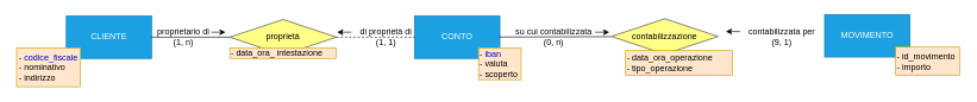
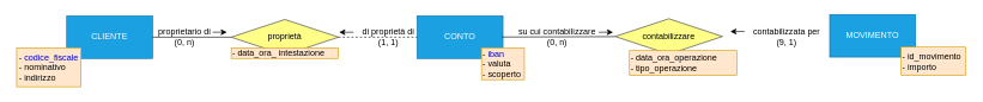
- <mxCell id="21" value="su cui contabilizzata &lt;br&gt;(0, n)" style="text;html=1;strokeColor=none;fillColor=none;align=center;verticalAlign=middle;whiteSpace=wrap;rounded=0;" vertex="1" parent="1"><mxGeometry x="691" y="36" width="170" height="30" as="geometry" /></mxCell>
+ <mxCell id="21" value="su cui contabilizzare &lt;br&gt;(0, n)" style="text;html=1;strokeColor=none;fillColor=none;align=center;verticalAlign=middle;whiteSpace=wrap;rounded=0;" vertex="1" parent="1"><mxGeometry x="691" y="36" width="170" height="30" as="geometry" /></mxCell>
- <mxCell id="14" value="contabilizzazione" style="rhombus;whiteSpace=wrap;html=1;fillColor=#ffff88;strokeColor=#36393d;" vertex="1" parent="1"><mxGeometry x="857" y="26" width="150" height="50" as="geometry" /></mxCell>
+ <mxCell id="14" value="contabilizzare" style="rhombus;whiteSpace=wrap;html=1;fillColor=#ffff88;strokeColor=#36393d;" vertex="1" parent="1"><mxGeometry x="857" y="26" width="150" height="50" as="geometry" /></mxCell>
- <mxCell id="10" value="proprietario di&lt;br&gt;(1, n)" style="text;html=1;strokeColor=none;fillColor=none;align=center;verticalAlign=middle;whiteSpace=wrap;rounded=0;" parent="1" vertex="1"><mxGeometry x="210" y="37" width="90" height="30" as="geometry" /></mxCell>
+ <mxCell id="10" value="proprietario di&lt;br&gt;(0, n)" style="text;html=1;strokeColor=none;fillColor=none;align=center;verticalAlign=middle;whiteSpace=wrap;rounded=0;" parent="1" vertex="1"><mxGeometry x="210" y="37" width="90" height="30" as="geometry" /></mxCell>
